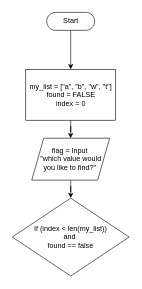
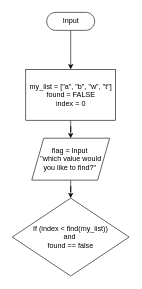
- <mxCell id="3" value="Start" style="html=1;dashed=0;whiteSpace=wrap;shape=mxgraph.dfd.start" vertex="1" parent="1"><mxGeometry x="77.5" y="20" width="80" height="30" as="geometry" /></mxCell>
+ <mxCell id="3" value="Input" style="html=1;dashed=0;whiteSpace=wrap;shape=mxgraph.dfd.start" vertex="1" parent="1"><mxGeometry x="77.5" y="20" width="80" height="30" as="geometry" /></mxCell>
- <mxCell id="8" value="If (index &amp;lt; len(my_list))&lt;div&gt;and&amp;nbsp;&lt;/div&gt;&lt;div&gt;found == false&lt;/div&gt;" style="rhombus;whiteSpace=wrap;html=1;dashed=0;" vertex="1" parent="1"><mxGeometry x="20" y="330" width="195" height="130" as="geometry" /></mxCell>
+ <mxCell id="8" value="If (index &amp;lt; find(my_list))&lt;div&gt;and&amp;nbsp;&lt;/div&gt;&lt;div&gt;found == false&lt;/div&gt;" style="rhombus;whiteSpace=wrap;html=1;dashed=0;" vertex="1" parent="1"><mxGeometry x="20" y="330" width="195" height="130" as="geometry" /></mxCell>
